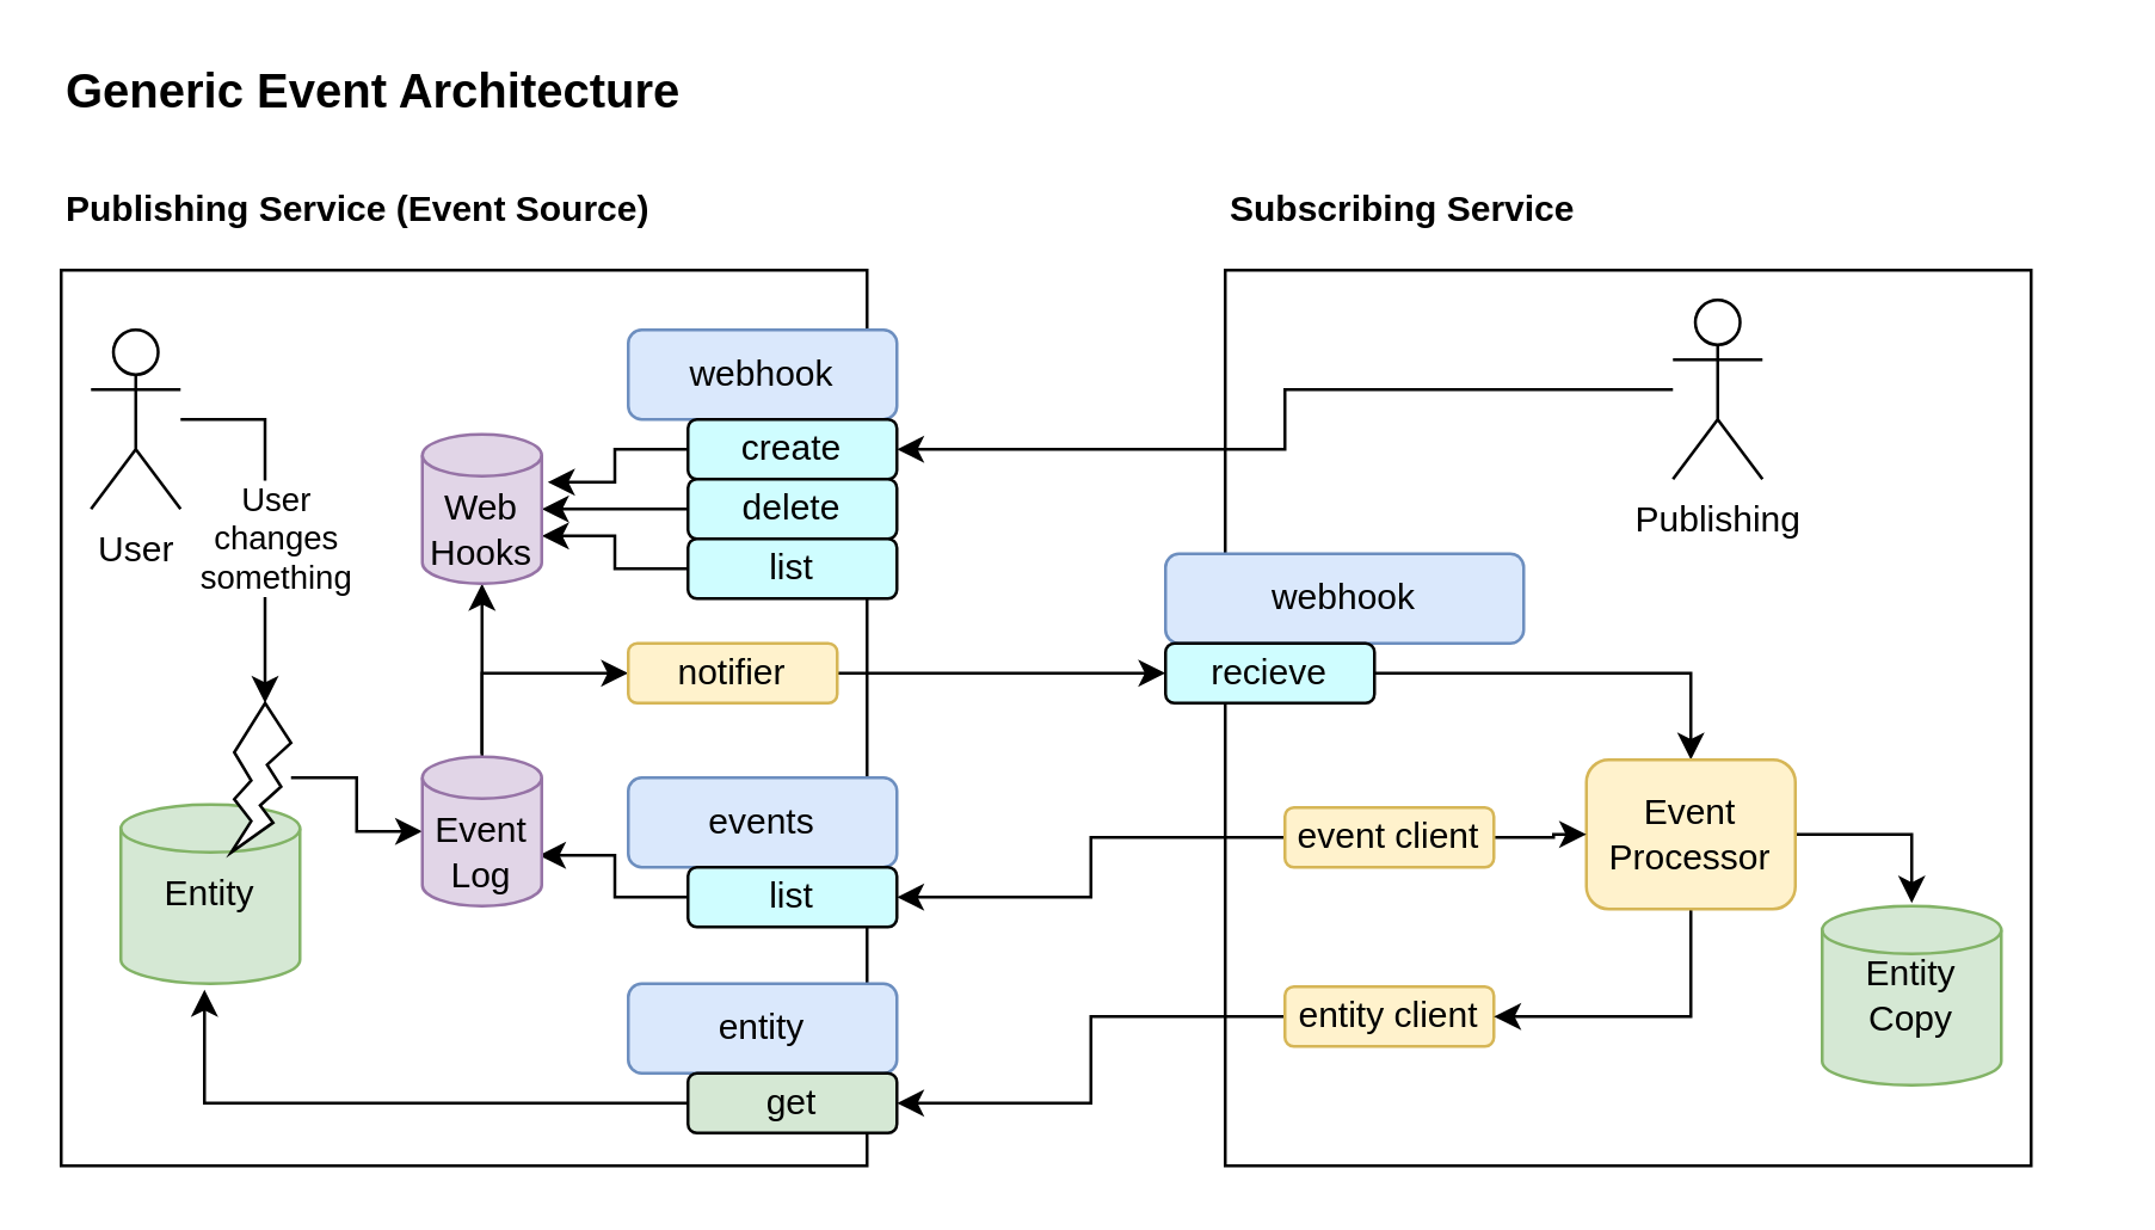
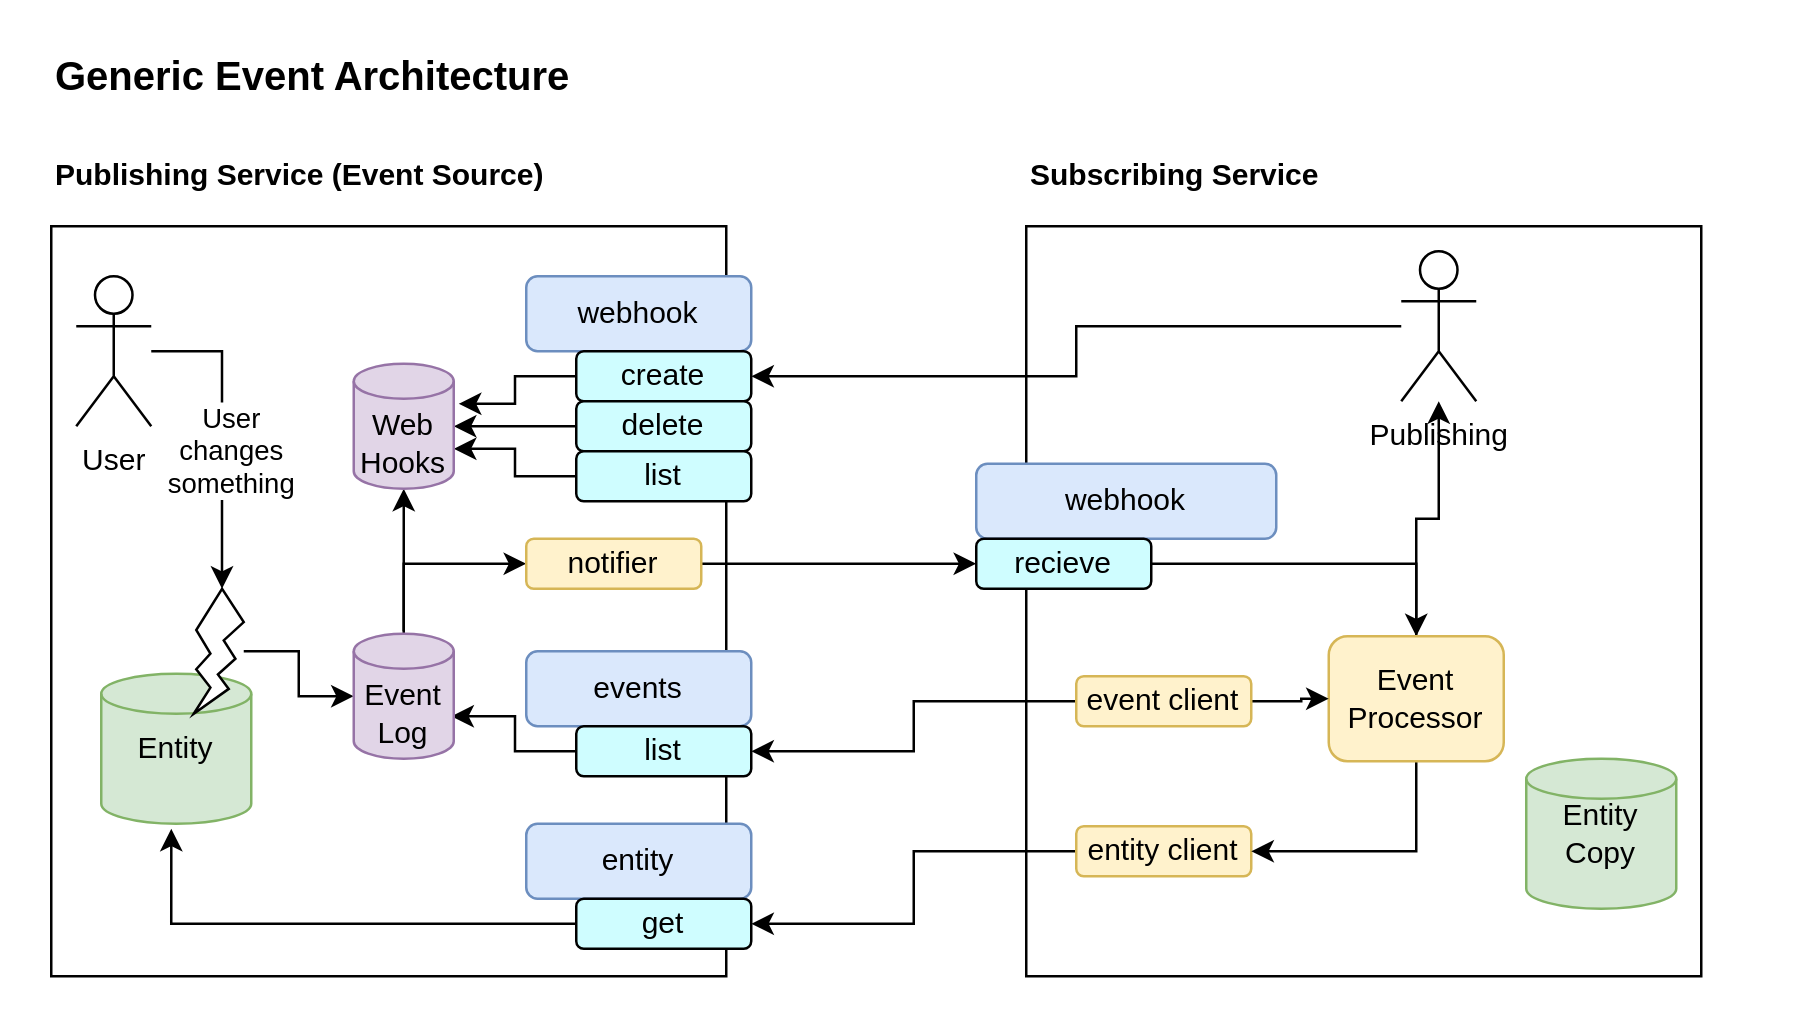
- <mxCell id="39" style="edgeStyle=orthogonalEdgeStyle;rounded=0;orthogonalLoop=1;jettySize=auto;html=1;entryX=0.5;entryY=-0.017;entryDx=0;entryDy=0;entryPerimeter=0;" edge="1" parent="1" source="40" target="37"><mxGeometry relative="1" as="geometry" /></mxCell>
+ <mxCell id="39" style="edgeStyle=orthogonalEdgeStyle;rounded=0;orthogonalLoop=1;jettySize=auto;html=1;" edge="1" parent="1" source="40" target="45"><mxGeometry relative="1" as="geometry" /></mxCell>
- <mxCell id="18" value="get" style="rounded=1;whiteSpace=wrap;html=1;fillColor=#d5e8d4;" vertex="1" parent="1"><mxGeometry x="230" y="359" width="70" height="20" as="geometry" /></mxCell>
+ <mxCell id="18" value="get" style="rounded=1;whiteSpace=wrap;html=1;fillColor=#CFFDFF;" vertex="1" parent="1"><mxGeometry x="230" y="359" width="70" height="20" as="geometry" /></mxCell>
